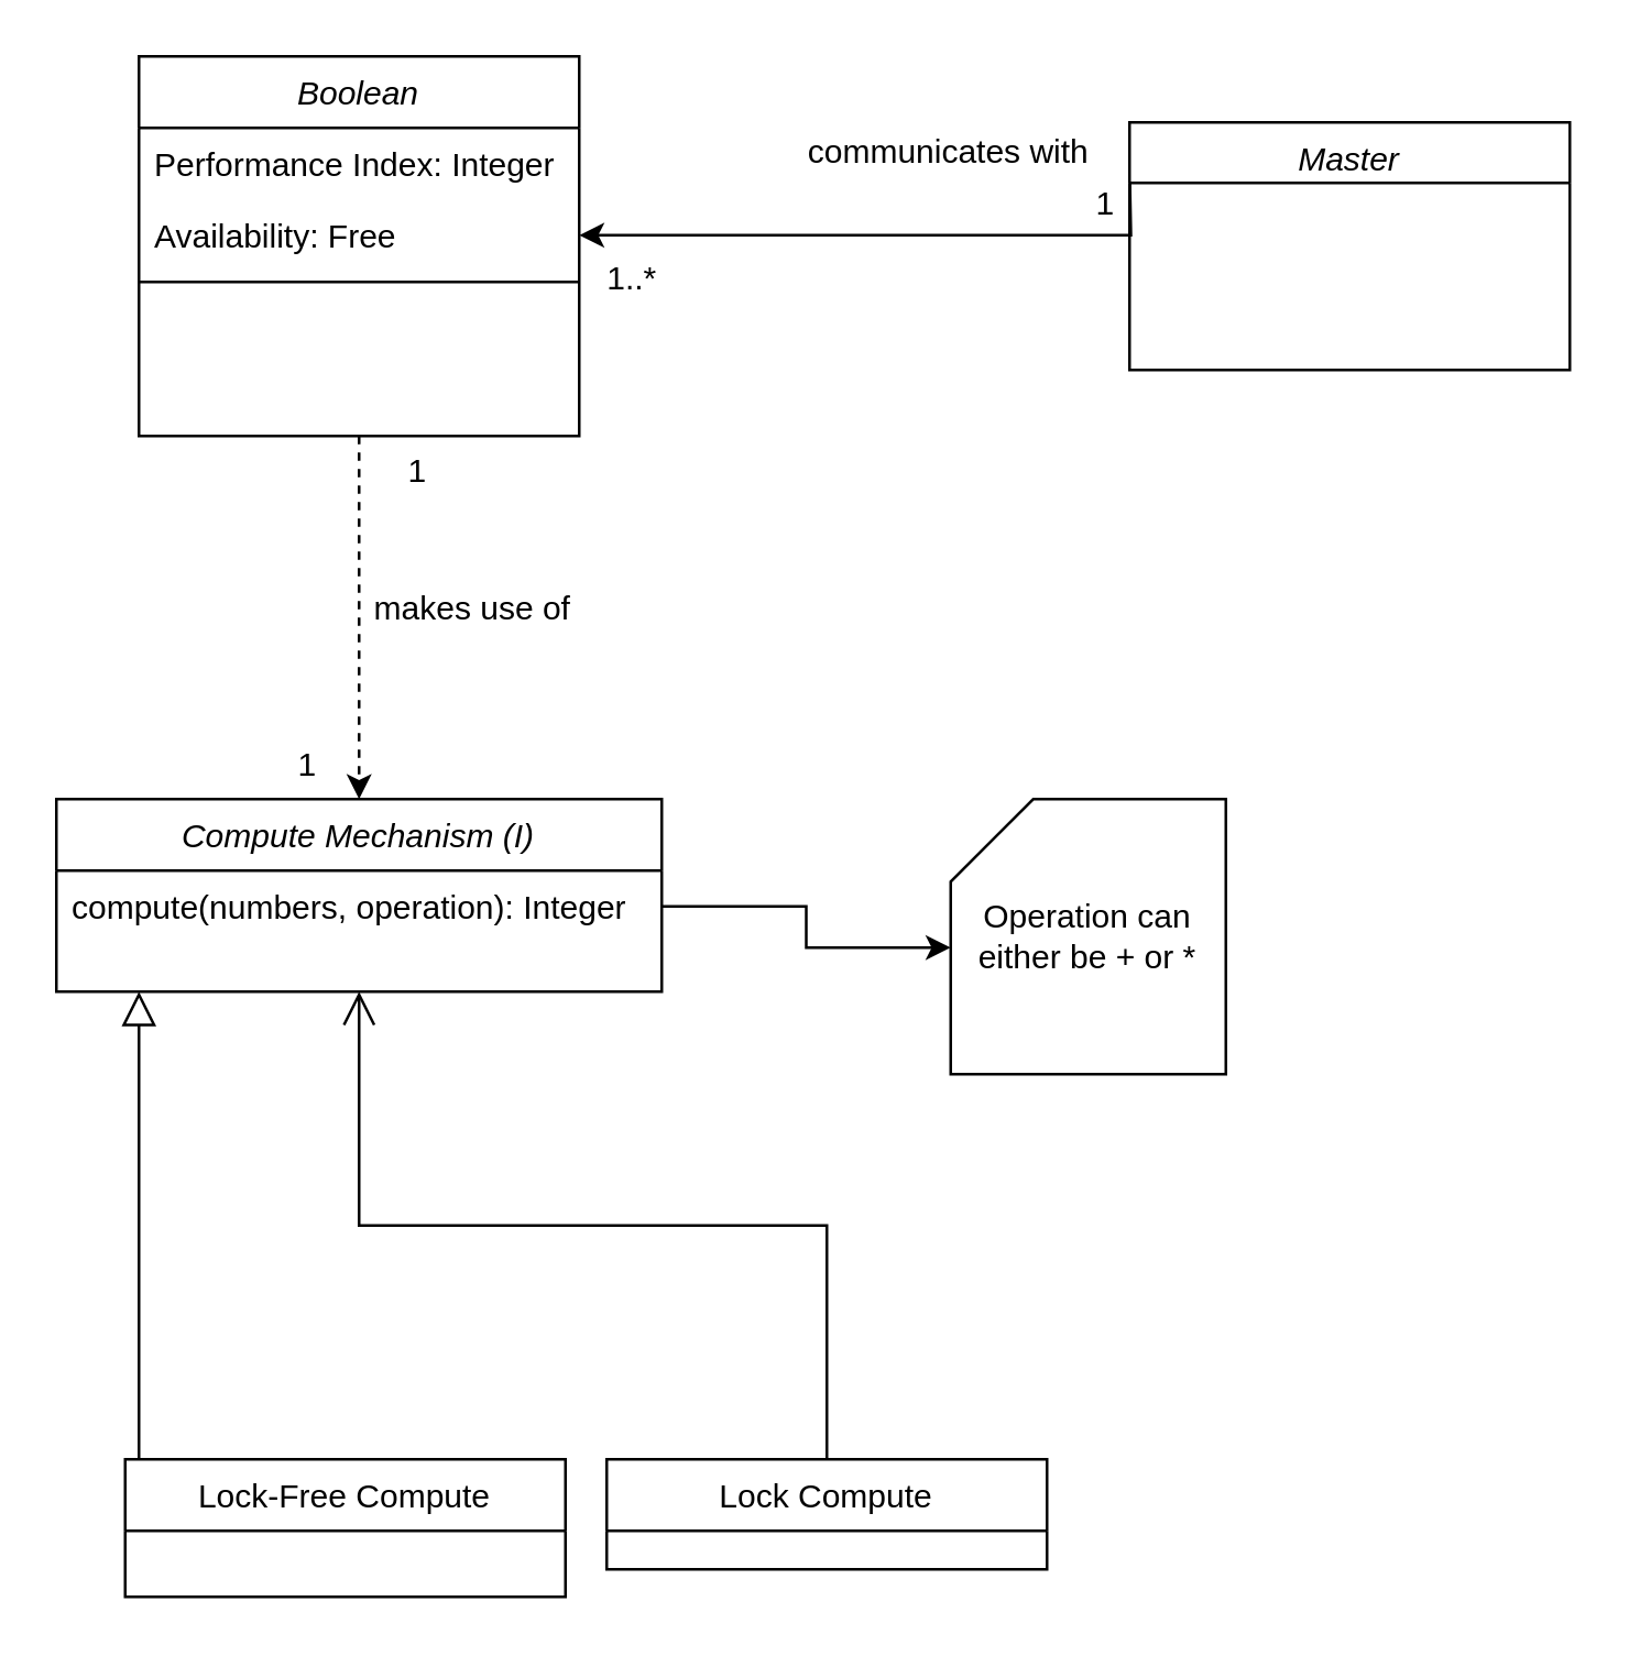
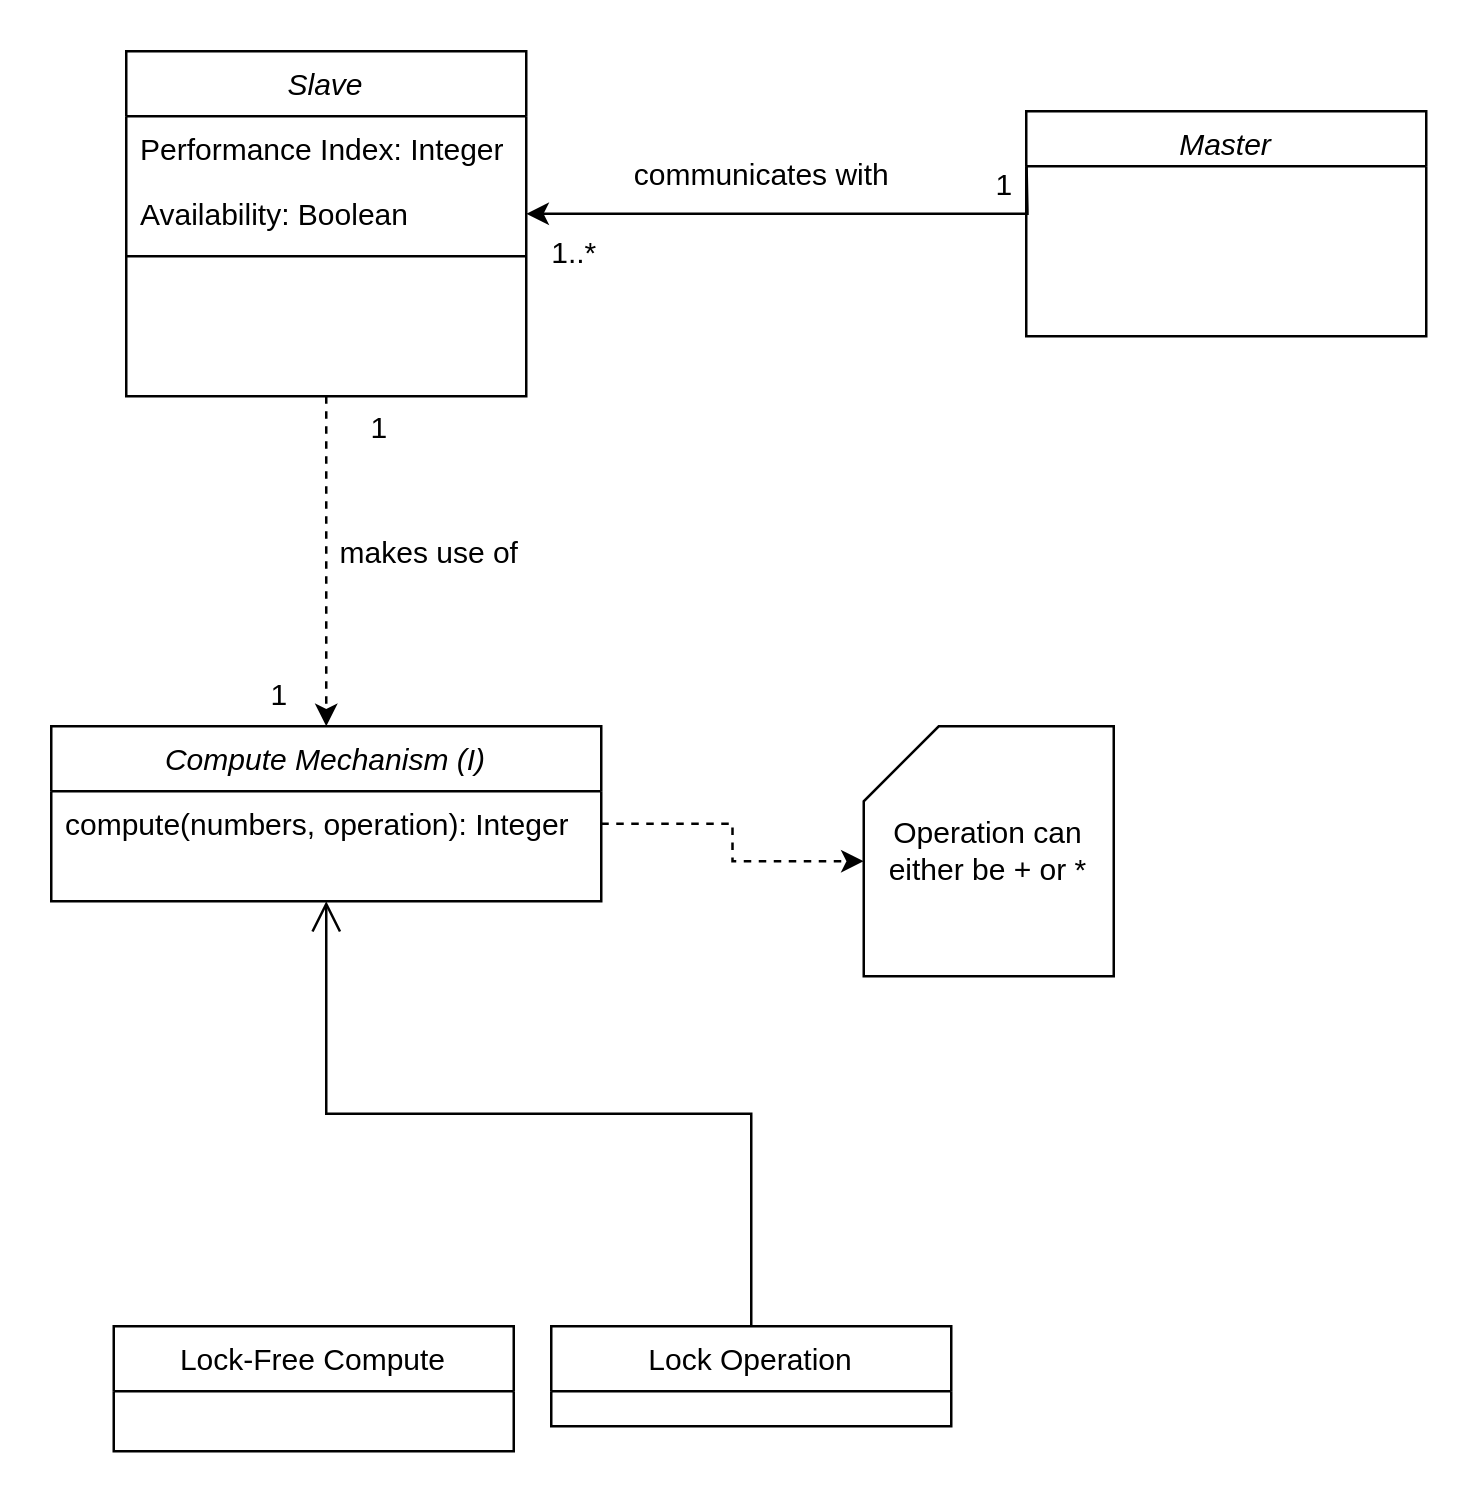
- <mxCell id="12" value="Boolean" style="swimlane;fontStyle=2;align=center;verticalAlign=top;childLayout=stackLayout;horizontal=1;startSize=26;horizontalStack=0;resizeParent=1;resizeLast=0;collapsible=1;marginBottom=0;rounded=0;shadow=0;strokeWidth=1;" vertex="1" parent="1"><mxGeometry x="50" y="20" width="160" height="138" as="geometry"><mxRectangle x="230" y="140" width="160" height="26" as="alternateBounds" /></mxGeometry></mxCell>
+ <mxCell id="12" value="Slave" style="swimlane;fontStyle=2;align=center;verticalAlign=top;childLayout=stackLayout;horizontal=1;startSize=26;horizontalStack=0;resizeParent=1;resizeLast=0;collapsible=1;marginBottom=0;rounded=0;shadow=0;strokeWidth=1;" vertex="1" parent="1"><mxGeometry x="50" y="20" width="160" height="138" as="geometry"><mxRectangle x="230" y="140" width="160" height="26" as="alternateBounds" /></mxGeometry></mxCell>
- <mxCell id="19" value="communicates with" style="text;html=1;align=center;verticalAlign=middle;resizable=0;points=[];autosize=1;" vertex="1" parent="1"><mxGeometry x="284" y="45" width="120" height="20" as="geometry" /></mxCell>
+ <mxCell id="19" value="communicates with" style="text;html=1;align=center;verticalAlign=middle;resizable=0;points=[];autosize=1;" vertex="1" parent="1"><mxGeometry x="244" y="60" width="120" height="20" as="geometry" /></mxCell>
- <mxCell id="14" value="Availability: Free" style="text;align=left;verticalAlign=top;spacingLeft=4;spacingRight=4;overflow=hidden;rotatable=0;points=[[0,0.5],[1,0.5]];portConstraint=eastwest;rounded=0;shadow=0;html=0;" vertex="1" parent="12"><mxGeometry y="52" width="160" height="26" as="geometry" /></mxCell>
+ <mxCell id="14" value="Availability: Boolean" style="text;align=left;verticalAlign=top;spacingLeft=4;spacingRight=4;overflow=hidden;rotatable=0;points=[[0,0.5],[1,0.5]];portConstraint=eastwest;rounded=0;shadow=0;html=0;" vertex="1" parent="12"><mxGeometry y="52" width="160" height="26" as="geometry" /></mxCell>
- <mxCell id="22" style="edgeStyle=orthogonalEdgeStyle;rounded=0;orthogonalLoop=1;jettySize=auto;html=1;entryX=0;entryY=0.54;entryDx=0;entryDy=0;entryPerimeter=0;" edge="1" parent="1" source="3" target="21"><mxGeometry relative="1" as="geometry" /></mxCell>
+ <mxCell id="22" style="edgeStyle=orthogonalEdgeStyle;rounded=0;orthogonalLoop=1;jettySize=auto;html=1;entryX=0;entryY=0.54;entryDx=0;entryDy=0;entryPerimeter=0;dashed=1;" edge="1" parent="1" source="3" target="21"><mxGeometry relative="1" as="geometry" /></mxCell>
- <mxCell id="5" value="" style="endArrow=block;endSize=10;endFill=0;shadow=0;strokeWidth=1;rounded=0;edgeStyle=elbowEdgeStyle;elbow=vertical;" parent="1" source="4" target="2" edge="1"><mxGeometry width="160" relative="1" as="geometry"><mxPoint x="90" y="373" as="sourcePoint" /><mxPoint x="90" y="373" as="targetPoint" /><Array as="points"><mxPoint x="50" y="445" /></Array></mxGeometry></mxCell>
- <mxCell id="6" value="Lock Compute" style="swimlane;fontStyle=0;align=center;verticalAlign=top;childLayout=stackLayout;horizontal=1;startSize=26;horizontalStack=0;resizeParent=1;resizeLast=0;collapsible=1;marginBottom=0;rounded=0;shadow=0;strokeWidth=1;" parent="1" vertex="1"><mxGeometry x="220" y="530" width="160" height="40" as="geometry"><mxRectangle x="340" y="380" width="170" height="26" as="alternateBounds" /></mxGeometry></mxCell>
+ <mxCell id="6" value="Lock Operation" style="swimlane;fontStyle=0;align=center;verticalAlign=top;childLayout=stackLayout;horizontal=1;startSize=26;horizontalStack=0;resizeParent=1;resizeLast=0;collapsible=1;marginBottom=0;rounded=0;shadow=0;strokeWidth=1;" parent="1" vertex="1"><mxGeometry x="220" y="530" width="160" height="40" as="geometry"><mxRectangle x="340" y="380" width="170" height="26" as="alternateBounds" /></mxGeometry></mxCell>
